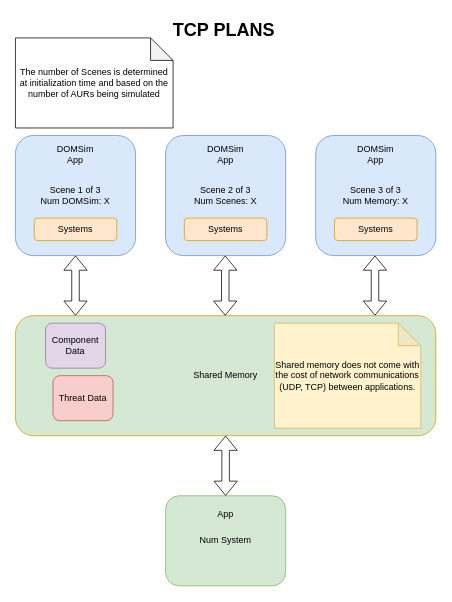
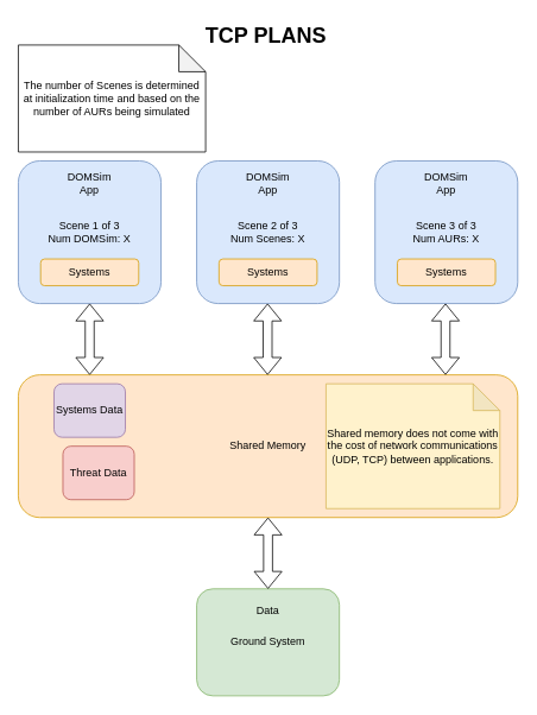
- <mxCell id="4" value="Scene 3 of 3&lt;br&gt;Num Memory: X" style="rounded=1;whiteSpace=wrap;html=1;fillColor=#dae8fc;strokeColor=#6c8ebf;" vertex="1" parent="1"><mxGeometry x="420" y="180" width="160" height="160" as="geometry" /></mxCell>
+ <mxCell id="4" value="Scene 3 of 3&lt;br&gt;Num AURs: X" style="rounded=1;whiteSpace=wrap;html=1;fillColor=#dae8fc;strokeColor=#6c8ebf;" vertex="1" parent="1"><mxGeometry x="420" y="180" width="160" height="160" as="geometry" /></mxCell>
- <mxCell id="11" value="Component Data" style="rounded=1;whiteSpace=wrap;html=1;fillColor=#e1d5e7;strokeColor=#9673a6;" vertex="1" parent="1"><mxGeometry x="60" y="430" width="80" height="60" as="geometry" /></mxCell>
+ <mxCell id="11" value="Systems Data" style="rounded=1;whiteSpace=wrap;html=1;fillColor=#e1d5e7;strokeColor=#9673a6;" vertex="1" parent="1"><mxGeometry x="60" y="430" width="80" height="60" as="geometry" /></mxCell>
- <mxCell id="6" value="Shared Memory" style="rounded=1;whiteSpace=wrap;html=1;fillColor=#d5e8d4;strokeColor=#d79b00;" vertex="1" parent="1"><mxGeometry x="20" y="420" width="560" height="160" as="geometry" /></mxCell>
+ <mxCell id="6" value="Shared Memory" style="rounded=1;whiteSpace=wrap;html=1;fillColor=#ffe6cc;strokeColor=#d79b00;" vertex="1" parent="1"><mxGeometry x="20" y="420" width="560" height="160" as="geometry" /></mxCell>
- <mxCell id="19" value="App" style="text;html=1;strokeColor=none;fillColor=none;align=center;verticalAlign=middle;whiteSpace=wrap;rounded=0;" vertex="1" parent="1"><mxGeometry x="270" y="670" width="60" height="30" as="geometry" /></mxCell>
+ <mxCell id="19" value="Data" style="text;html=1;strokeColor=none;fillColor=none;align=center;verticalAlign=middle;whiteSpace=wrap;rounded=0;" vertex="1" parent="1"><mxGeometry x="270" y="670" width="60" height="30" as="geometry" /></mxCell>
- <mxCell id="5" value="Num System" style="rounded=1;whiteSpace=wrap;html=1;fillColor=#d5e8d4;strokeColor=#82b366;" vertex="1" parent="1"><mxGeometry x="220" y="660" width="160" height="120" as="geometry" /></mxCell>
+ <mxCell id="5" value="Ground System" style="rounded=1;whiteSpace=wrap;html=1;fillColor=#d5e8d4;strokeColor=#82b366;" vertex="1" parent="1"><mxGeometry x="220" y="660" width="160" height="120" as="geometry" /></mxCell>
